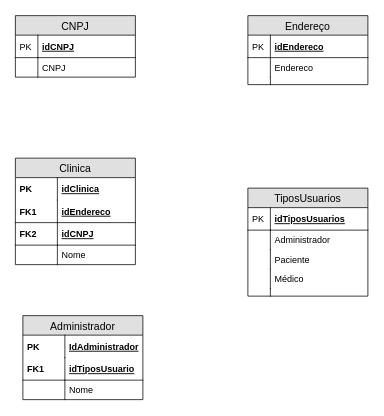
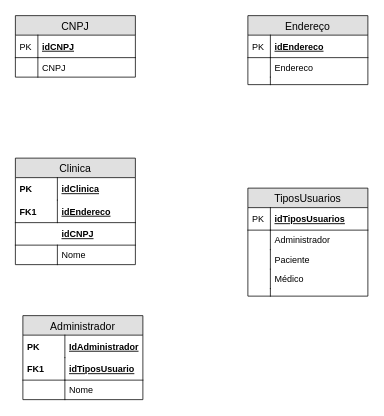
- <mxCell id="20" value="FK2" style="shape=partialRectangle;fontStyle=1;top=0;left=0;bottom=0;fillColor=none;align=left;verticalAlign=middle;spacingLeft=4;spacingRight=4;overflow=hidden;rotatable=0;points=[];portConstraint=eastwest;part=1;fontSize=12;" vertex="1" connectable="0" parent="19"><mxGeometry width="56" height="30" as="geometry" /></mxCell>
